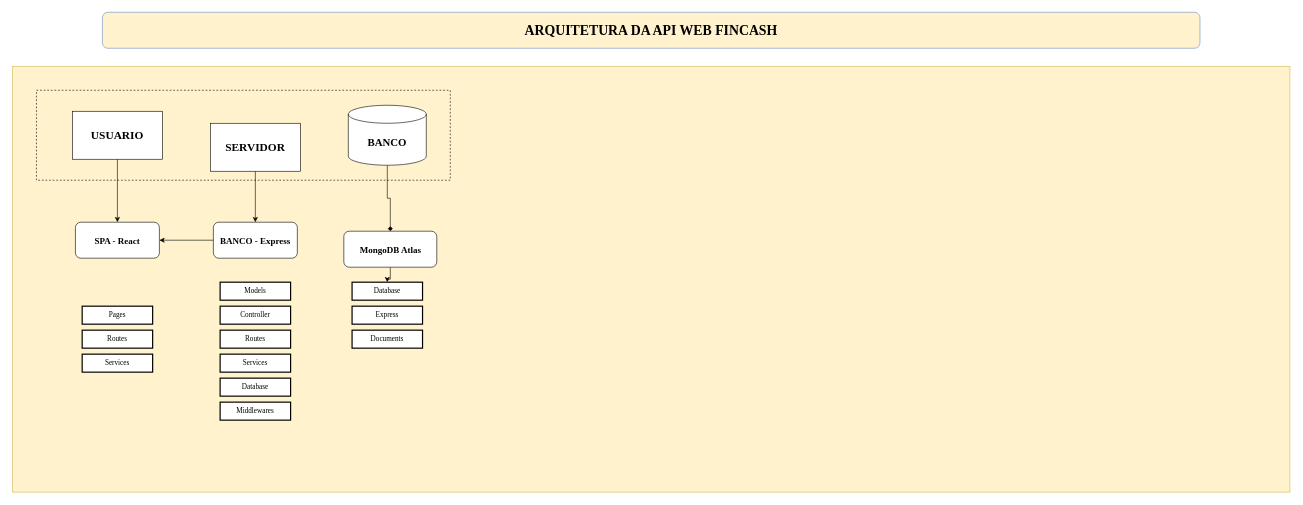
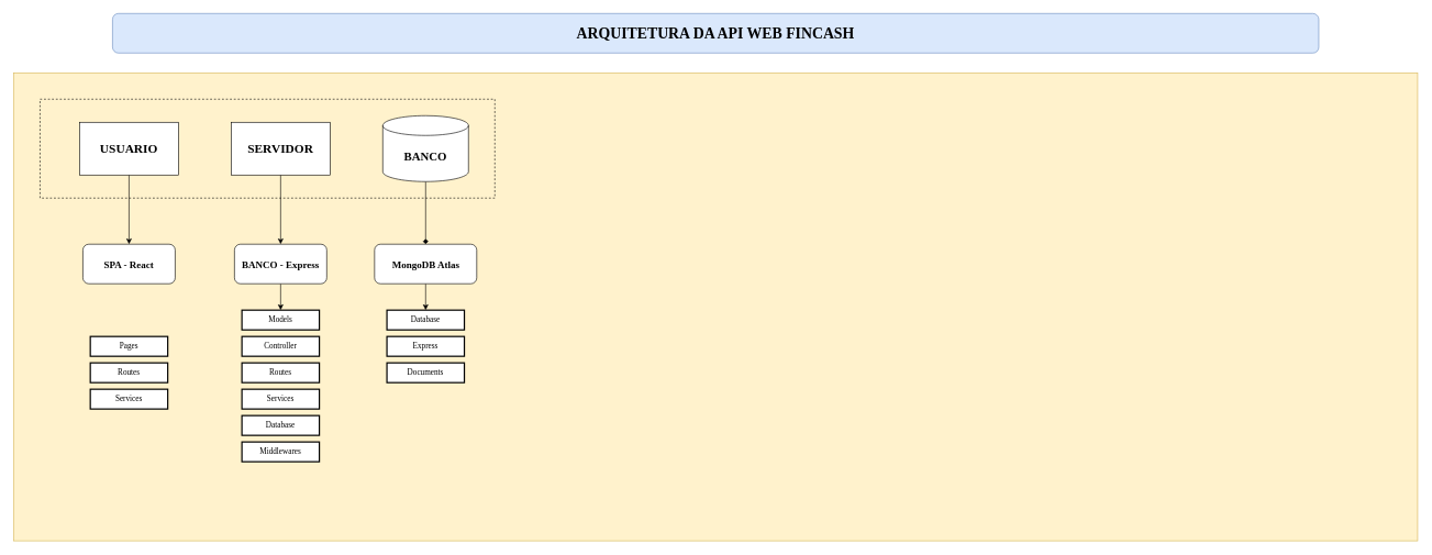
- <mxCell id="4" value="&lt;font size=&quot;1&quot; face=&quot;Verdana&quot;&gt;&lt;b style=&quot;font-size: 23px;&quot;&gt;ARQUITETURA DA API WEB FINCASH&lt;/b&gt;&lt;/font&gt;" style="rounded=1;whiteSpace=wrap;html=1;fillColor=#fff2cc;strokeColor=#6c8ebf;" vertex="1" parent="1"><mxGeometry x="170" y="20" width="1830" height="60" as="geometry" /></mxCell>
+ <mxCell id="4" value="&lt;font size=&quot;1&quot; face=&quot;Verdana&quot;&gt;&lt;b style=&quot;font-size: 23px;&quot;&gt;ARQUITETURA DA API WEB FINCASH&lt;/b&gt;&lt;/font&gt;" style="rounded=1;whiteSpace=wrap;html=1;fillColor=#dae8fc;strokeColor=#6c8ebf;" vertex="1" parent="1"><mxGeometry x="170" y="20" width="1830" height="60" as="geometry" /></mxCell>
- <mxCell id="9" value="&lt;font face=&quot;Verdana&quot;&gt;&lt;span style=&quot;font-size: 19px;&quot;&gt;&lt;b&gt;SERVIDOR&lt;br&gt;&lt;/b&gt;&lt;/span&gt;&lt;/font&gt;" style="rounded=0;whiteSpace=wrap;html=1;gradientColor=none;glass=0;shadow=0;strokeColor=default;" vertex="1" parent="1"><mxGeometry x="350" y="205" width="150" height="80" as="geometry" /></mxCell>
+ <mxCell id="9" value="&lt;font face=&quot;Verdana&quot;&gt;&lt;span style=&quot;font-size: 19px;&quot;&gt;&lt;b&gt;SERVIDOR&lt;br&gt;&lt;/b&gt;&lt;/span&gt;&lt;/font&gt;" style="rounded=0;whiteSpace=wrap;html=1;gradientColor=none;glass=0;shadow=0;strokeColor=default;" vertex="1" parent="1"><mxGeometry x="350" y="185" width="150" height="80" as="geometry" /></mxCell>
- <mxCell id="15" style="edgeStyle=orthogonalEdgeStyle;rounded=0;orthogonalLoop=1;jettySize=auto;html=1;fontFamily=Verdana;fontSize=12;fontColor=default;" edge="1" parent="1" source="16" target="12"><mxGeometry relative="1" as="geometry" /></mxCell>
+ <mxCell id="15" style="edgeStyle=orthogonalEdgeStyle;rounded=0;orthogonalLoop=1;jettySize=auto;html=1;entryX=0.5;entryY=0;entryDx=0;entryDy=0;fontFamily=Verdana;fontSize=12;fontColor=default;" edge="1" parent="1" source="16" target="20"><mxGeometry relative="1" as="geometry" /></mxCell>
- <mxCell id="14" value="MongoDB Atlas" style="rounded=1;whiteSpace=wrap;html=1;shadow=0;glass=0;strokeColor=default;align=center;verticalAlign=middle;fontFamily=Verdana;fontSize=15;fontColor=default;fillColor=default;gradientColor=none;fontStyle=1" vertex="1" parent="1"><mxGeometry x="572.5" y="385" width="155" height="60" as="geometry" /></mxCell>
+ <mxCell id="14" value="MongoDB Atlas" style="rounded=1;whiteSpace=wrap;html=1;shadow=0;glass=0;strokeColor=default;align=center;verticalAlign=middle;fontFamily=Verdana;fontSize=15;fontColor=default;fillColor=default;gradientColor=none;fontStyle=1" vertex="1" parent="1"><mxGeometry x="567.5" y="370" width="155" height="60" as="geometry" /></mxCell>
